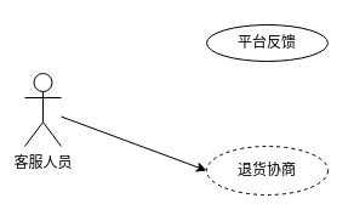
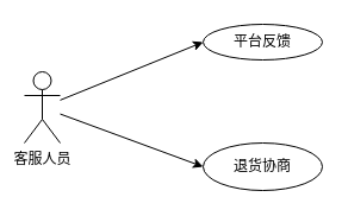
+ <mxCell id="2" style="edgeStyle=none;rounded=0;orthogonalLoop=1;jettySize=auto;html=1;entryX=0;entryY=0.5;entryDx=0;entryDy=0;fontSize=11;" edge="1" parent="1" source="4" target="5"><mxGeometry relative="1" as="geometry" /></mxCell>
- <mxCell id="6" value="退货协商" style="ellipse;whiteSpace=wrap;html=1;dashed=1;" vertex="1" parent="1"><mxGeometry x="170" y="120" width="100" height="40" as="geometry" /></mxCell>
+ <mxCell id="6" value="退货协商" style="ellipse;whiteSpace=wrap;html=1;" vertex="1" parent="1"><mxGeometry x="170" y="120" width="100" height="40" as="geometry" /></mxCell>
